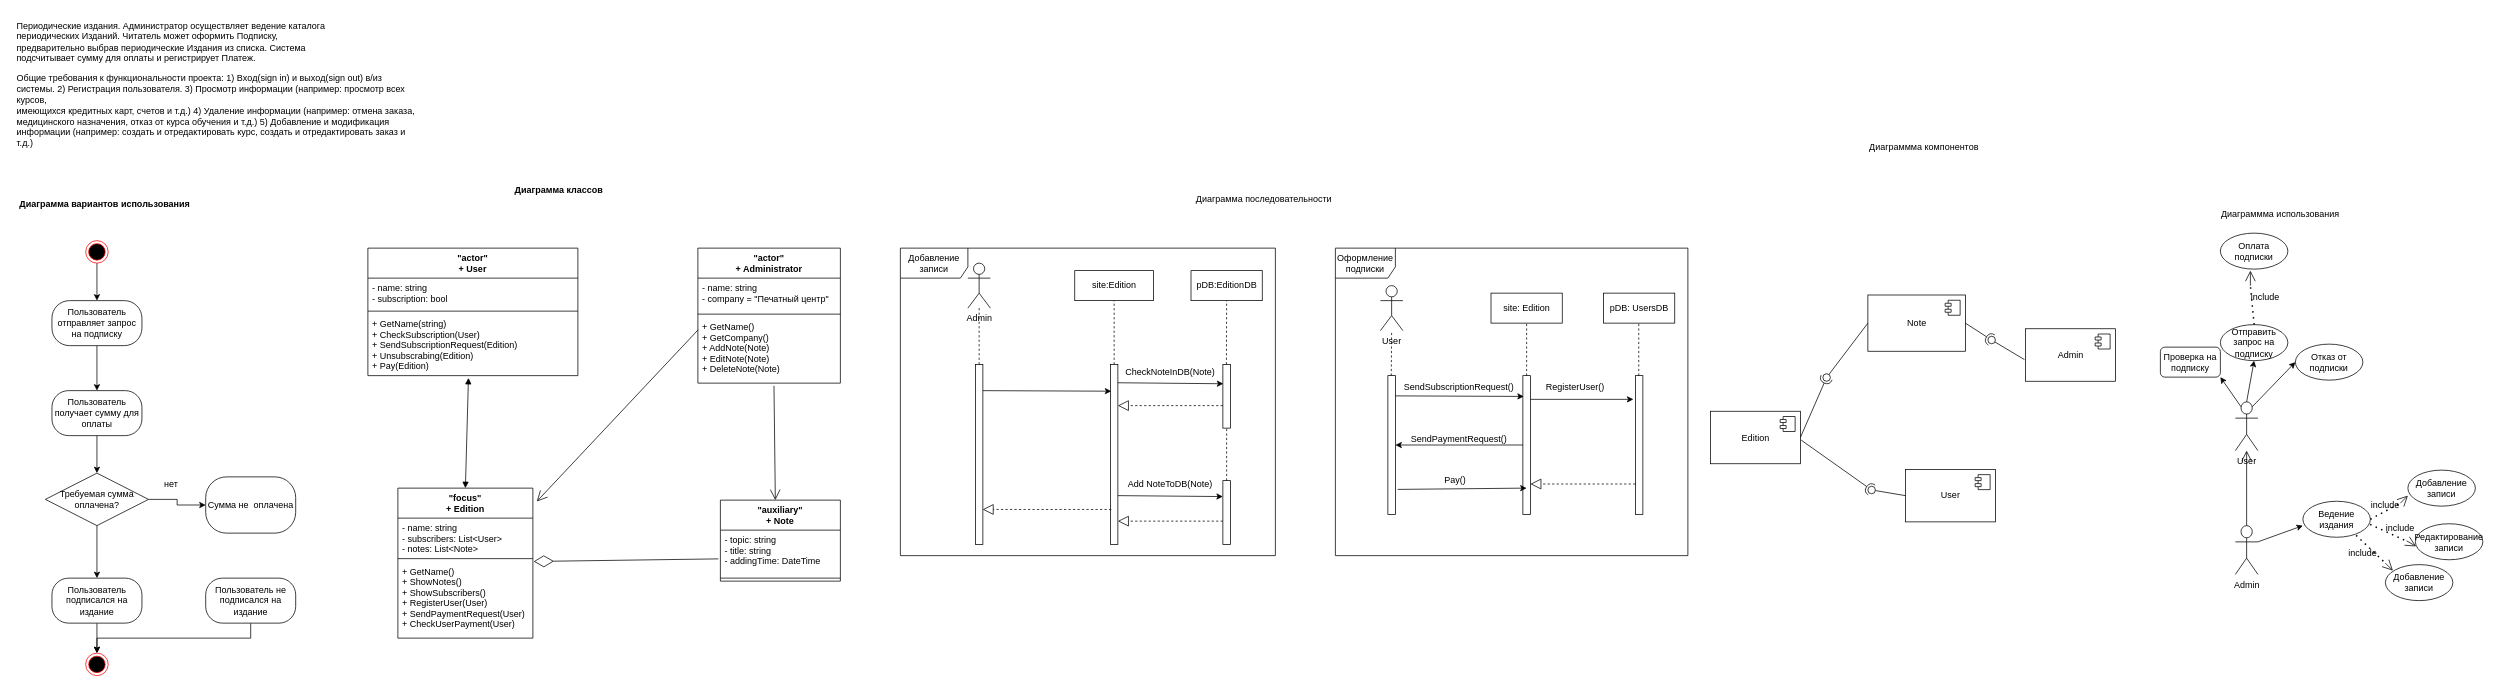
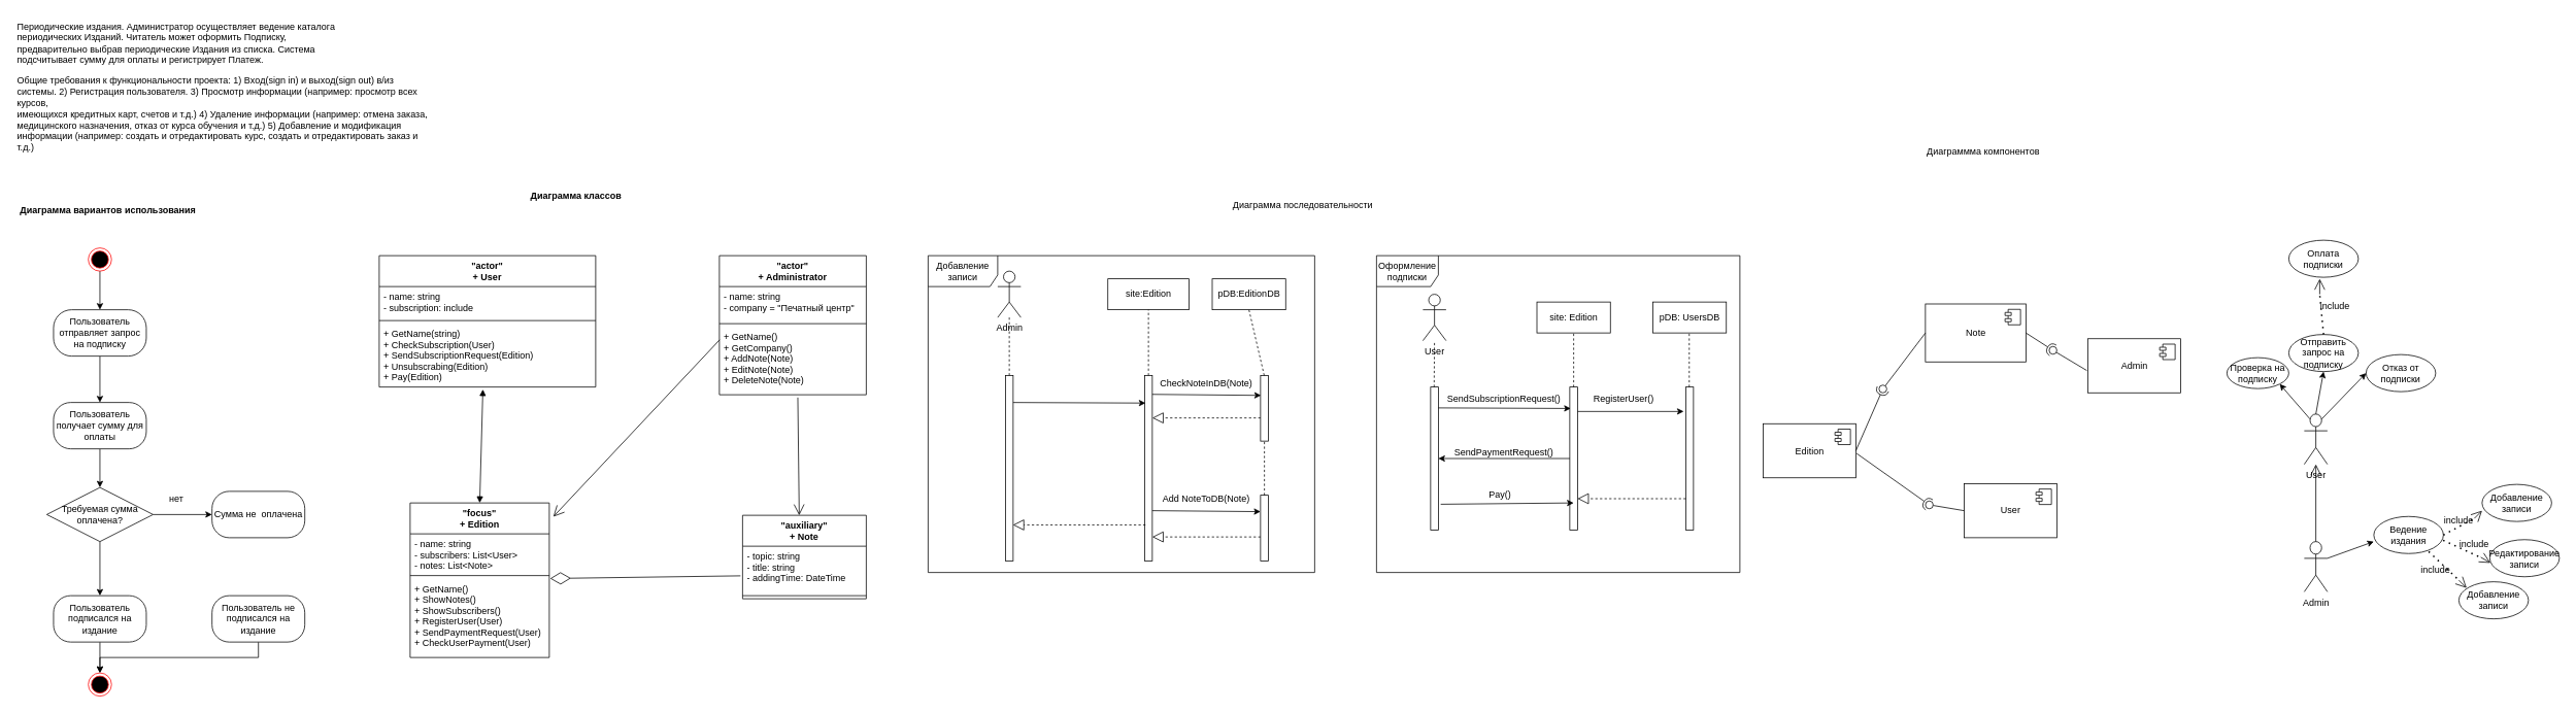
- <mxCell id="126" value="Диаграммма использования" style="text;html=1;strokeColor=none;fillColor=none;align=center;verticalAlign=middle;whiteSpace=wrap;rounded=0;" parent="1" vertex="1"><mxGeometry x="2940" y="270" width="200" height="30" as="geometry" /></mxCell>
- <mxCell id="55" value="pDB:EditionDB" style="rounded=0;whiteSpace=wrap;html=1;" parent="1" vertex="1"><mxGeometry x="1587.5" y="360" width="95" height="40" as="geometry" /></mxCell>
+ <mxCell id="55" value="pDB:EditionDB" style="rounded=0;whiteSpace=wrap;html=1;" parent="1" vertex="1"><mxGeometry x="1567.5" y="360" width="95" height="40" as="geometry" /></mxCell>
- <mxCell id="9" value="- name: string&#10;- subscription: bool" style="text;strokeColor=none;fillColor=none;align=left;verticalAlign=top;spacingLeft=4;spacingRight=4;overflow=hidden;rotatable=0;points=[[0,0.5],[1,0.5]];portConstraint=eastwest;" parent="8" vertex="1"><mxGeometry y="40" width="280" height="40" as="geometry" /></mxCell>
+ <mxCell id="9" value="- name: string&#10;- subscription: include" style="text;strokeColor=none;fillColor=none;align=left;verticalAlign=top;spacingLeft=4;spacingRight=4;overflow=hidden;rotatable=0;points=[[0,0.5],[1,0.5]];portConstraint=eastwest;" parent="8" vertex="1"><mxGeometry y="40" width="280" height="40" as="geometry" /></mxCell>
- <mxCell id="102" value="Проверка на подписку" style="whiteSpace=wrap;html=1;rounded=1;" parent="1" vertex="1"><mxGeometry x="2880" y="462" width="80" height="40" as="geometry" /></mxCell>
+ <mxCell id="102" value="Проверка на подписку" style="ellipse;whiteSpace=wrap;html=1;" parent="1" vertex="1"><mxGeometry x="2880" y="462" width="80" height="40" as="geometry" /></mxCell>
- <mxCell id="32" value="Сумма не&amp;nbsp; оплачена" style="rounded=1;whiteSpace=wrap;html=1;arcSize=37;" parent="1" vertex="1"><mxGeometry x="273.75" y="635" width="120" height="75" as="geometry" /></mxCell>
+ <mxCell id="32" value="Сумма не&amp;nbsp; оплачена" style="rounded=1;whiteSpace=wrap;html=1;arcSize=37;" parent="1" vertex="1"><mxGeometry x="273.75" y="635" width="120" height="60" as="geometry" /></mxCell>
